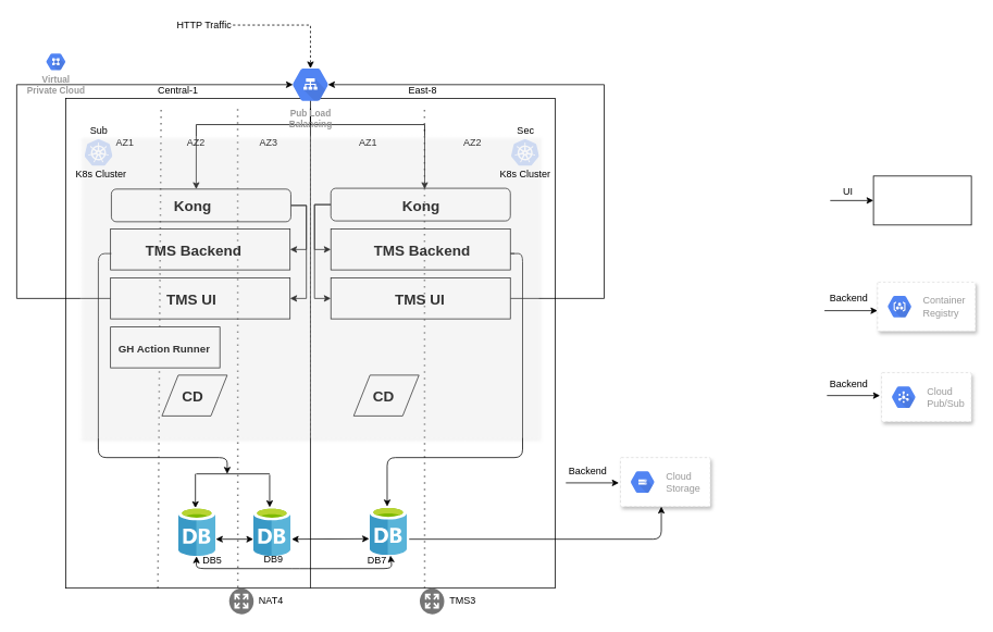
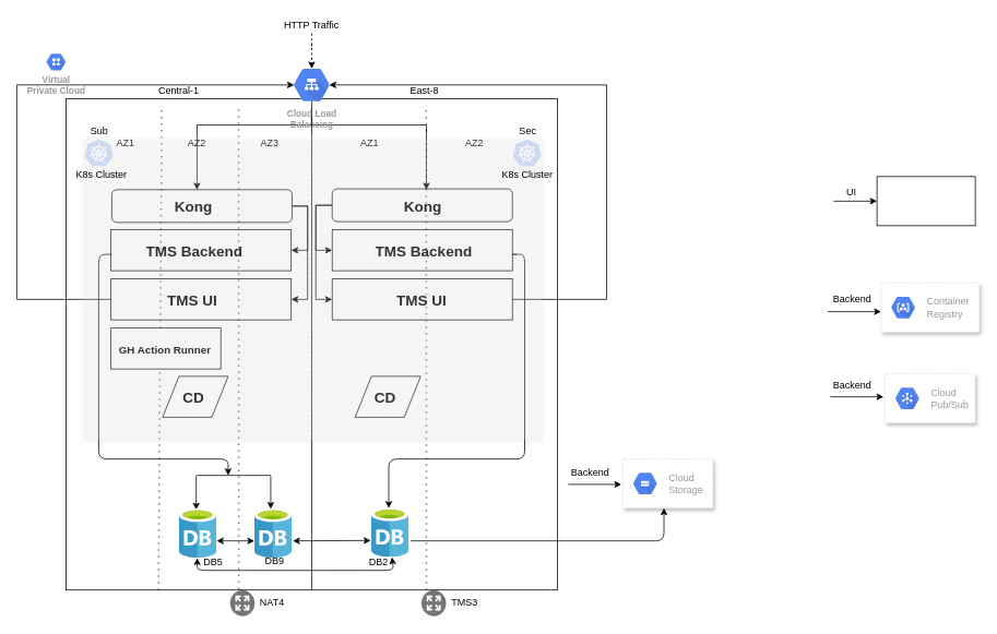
- <mxCell id="72" value="HTTP Traffic" style="text;html=1;strokeColor=none;fillColor=none;align=center;verticalAlign=middle;whiteSpace=wrap;rounded=0;dashed=1;" parent="1" vertex="1"><mxGeometry x="215" y="20" width="70" height="20" as="geometry" /></mxCell>
+ <mxCell id="72" value="HTTP Traffic" style="text;html=1;strokeColor=none;fillColor=none;align=center;verticalAlign=middle;whiteSpace=wrap;rounded=0;dashed=1;" parent="1" vertex="1"><mxGeometry x="345" width="70" height="20" as="geometry" y="20" /></mxCell>
- <mxCell id="27" value="Pub Load&#10;Balancing" style="html=1;fillColor=#5184F3;strokeColor=none;verticalAlign=top;labelPosition=center;verticalLabelPosition=bottom;align=center;spacingTop=-6;fontSize=11;fontStyle=1;fontColor=#999999;shape=mxgraph.gcp2.hexIcon;prIcon=cloud_load_balancing;dashed=1;" parent="1" vertex="1"><mxGeometry x="347" y="73.75" width="66" height="58.5" as="geometry" /></mxCell>
+ <mxCell id="27" value="Cloud Load&#10;Balancing" style="html=1;fillColor=#5184F3;strokeColor=none;verticalAlign=top;labelPosition=center;verticalLabelPosition=bottom;align=center;spacingTop=-6;fontSize=11;fontStyle=1;fontColor=#999999;shape=mxgraph.gcp2.hexIcon;prIcon=cloud_load_balancing;dashed=1;" parent="1" vertex="1"><mxGeometry x="347" y="73.75" width="66" height="58.5" as="geometry" /></mxCell>
- <mxCell id="85" value="DB7" style="text;html=1;strokeColor=none;fillColor=none;align=center;verticalAlign=middle;whiteSpace=wrap;rounded=0;shadow=1;dashed=1;opacity=20;" parent="1" vertex="1"><mxGeometry x="442" y="676" width="40" height="20" as="geometry" /></mxCell>
+ <mxCell id="85" value="DB2" style="text;html=1;strokeColor=none;fillColor=none;align=center;verticalAlign=middle;whiteSpace=wrap;rounded=0;shadow=1;dashed=1;opacity=20;" parent="1" vertex="1"><mxGeometry x="442" y="676" width="40" height="20" as="geometry" /></mxCell>
